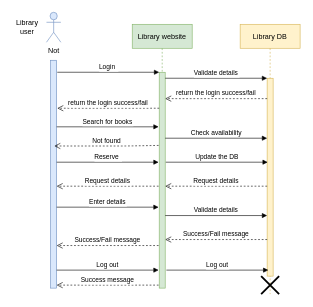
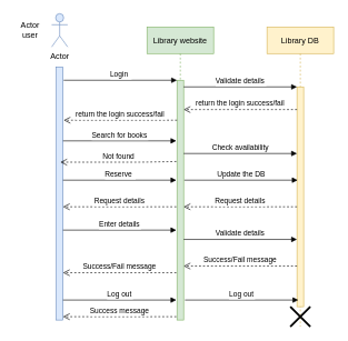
- <mxCell id="11" value="Library user" style="text;html=1;strokeColor=none;fillColor=none;align=center;verticalAlign=middle;whiteSpace=wrap;rounded=0;" vertex="1" parent="1"><mxGeometry x="20" y="30" width="50" height="30" as="geometry" /></mxCell>
+ <mxCell id="11" value="Actor user" style="text;html=1;strokeColor=none;fillColor=none;align=center;verticalAlign=middle;whiteSpace=wrap;rounded=0;" vertex="1" parent="1"><mxGeometry x="20" y="30" width="50" height="30" as="geometry" /></mxCell>
- <mxCell id="10" value="Not" style="shape=umlActor;verticalLabelPosition=bottom;verticalAlign=top;html=1;outlineConnect=0;fillColor=#dae8fc;strokeColor=#6c8ebf;" vertex="1" parent="1"><mxGeometry x="77" y="20" width="24" height="50" as="geometry" /></mxCell>
+ <mxCell id="10" value="Actor" style="shape=umlActor;verticalLabelPosition=bottom;verticalAlign=top;html=1;outlineConnect=0;fillColor=#dae8fc;strokeColor=#6c8ebf;" vertex="1" parent="1"><mxGeometry x="77" y="20" width="24" height="50" as="geometry" /></mxCell>
